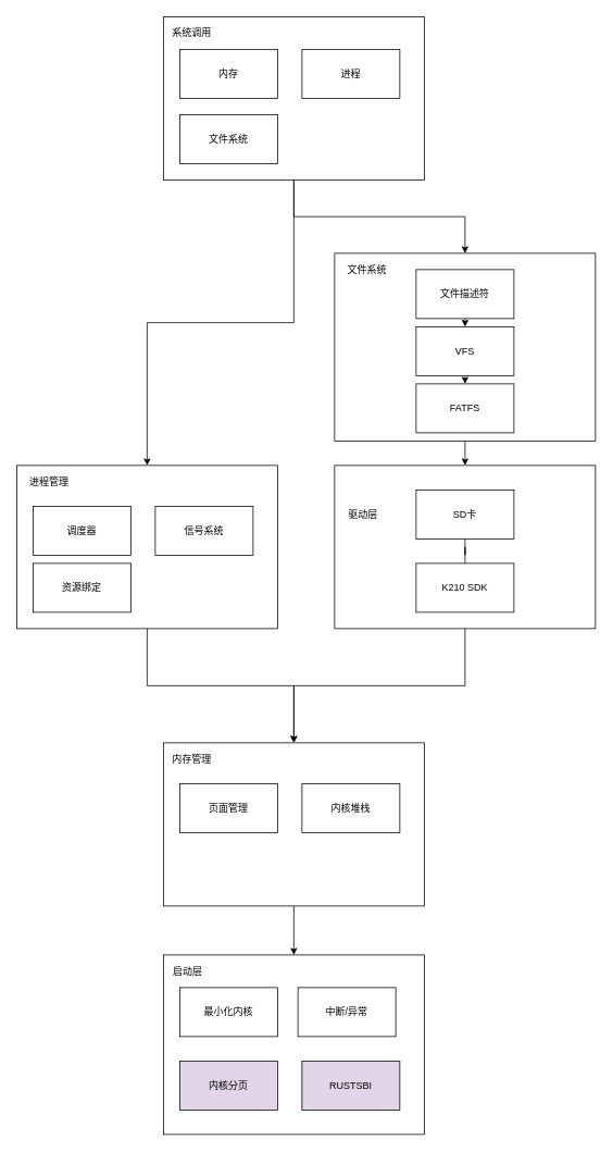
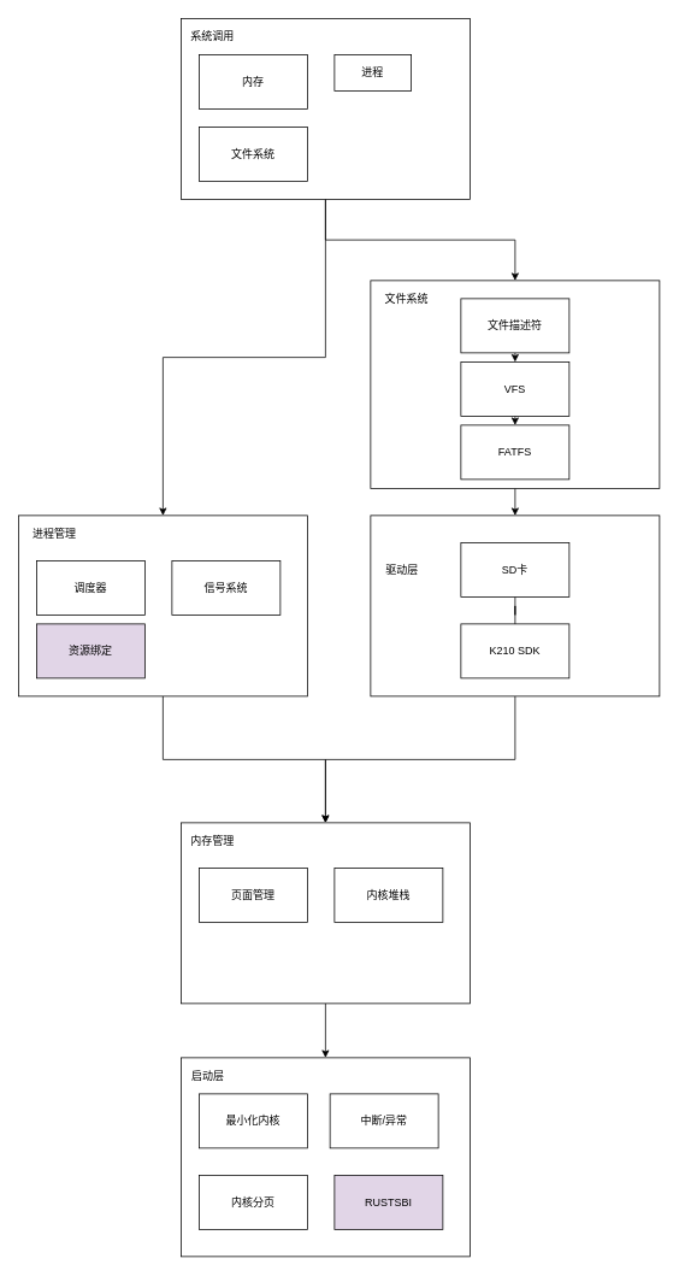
- <mxCell id="35" value="进程" style="rounded=0;whiteSpace=wrap;html=1;" vertex="1" parent="1"><mxGeometry x="370" y="60" width="120" height="60" as="geometry" /></mxCell>
+ <mxCell id="35" value="进程" style="rounded=0;whiteSpace=wrap;html=1;" vertex="1" parent="1"><mxGeometry x="370" y="60" width="85" height="40" as="geometry" /></mxCell>
- <mxCell id="39" value="资源绑定" style="rounded=0;whiteSpace=wrap;html=1;" vertex="1" parent="1"><mxGeometry x="40" y="690" width="120" height="60" as="geometry" /></mxCell>
+ <mxCell id="39" value="资源绑定" style="rounded=0;whiteSpace=wrap;html=1;fillColor=#e1d5e7;" vertex="1" parent="1"><mxGeometry x="40" y="690" width="120" height="60" as="geometry" /></mxCell>
- <mxCell id="6" value="内核分页" style="rounded=0;whiteSpace=wrap;html=1;fillColor=#e1d5e7;" vertex="1" parent="1"><mxGeometry x="220" y="1300" width="120" height="60" as="geometry" /></mxCell>
+ <mxCell id="6" value="内核分页" style="rounded=0;whiteSpace=wrap;html=1;" vertex="1" parent="1"><mxGeometry x="220" y="1300" width="120" height="60" as="geometry" /></mxCell>
